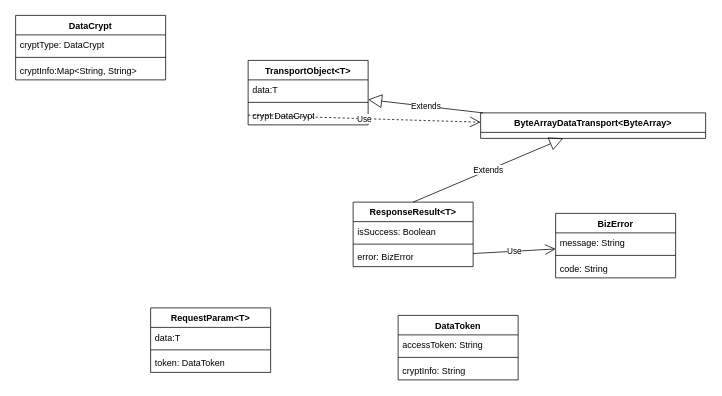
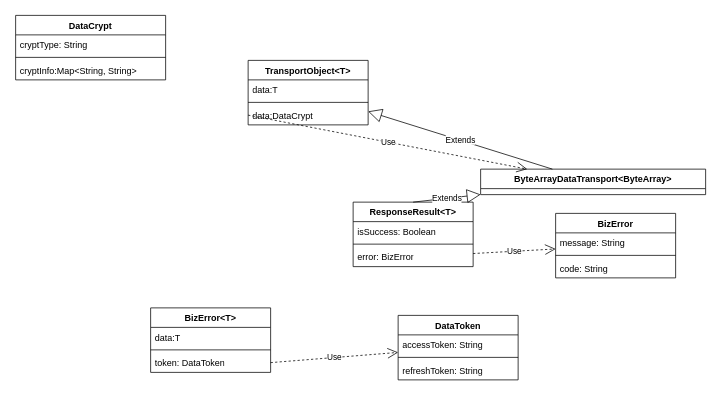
- <mxCell id="7" value="cryptType: DataCrypt" style="text;strokeColor=none;fillColor=none;align=left;verticalAlign=top;spacingLeft=4;spacingRight=4;overflow=hidden;rotatable=0;points=[[0,0.5],[1,0.5]];portConstraint=eastwest;whiteSpace=wrap;html=1;" vertex="1" parent="6"><mxGeometry y="26" width="200" height="26" as="geometry" /></mxCell>
+ <mxCell id="7" value="cryptType: String" style="text;strokeColor=none;fillColor=none;align=left;verticalAlign=top;spacingLeft=4;spacingRight=4;overflow=hidden;rotatable=0;points=[[0,0.5],[1,0.5]];portConstraint=eastwest;whiteSpace=wrap;html=1;" vertex="1" parent="6"><mxGeometry y="26" width="200" height="26" as="geometry" /></mxCell>
- <mxCell id="5" value="crypt:DataCrypt" style="text;strokeColor=none;fillColor=none;align=left;verticalAlign=top;spacingLeft=4;spacingRight=4;overflow=hidden;rotatable=0;points=[[0,0.5],[1,0.5]];portConstraint=eastwest;whiteSpace=wrap;html=1;" vertex="1" parent="2"><mxGeometry y="60" width="160" height="26" as="geometry" /></mxCell>
+ <mxCell id="5" value="data:DataCrypt" style="text;strokeColor=none;fillColor=none;align=left;verticalAlign=top;spacingLeft=4;spacingRight=4;overflow=hidden;rotatable=0;points=[[0,0.5],[1,0.5]];portConstraint=eastwest;whiteSpace=wrap;html=1;" vertex="1" parent="2"><mxGeometry y="60" width="160" height="26" as="geometry" /></mxCell>
- <mxCell id="18" value="ByteArrayDataTransport&amp;lt;ByteArray&amp;gt;" style="swimlane;fontStyle=1;align=center;verticalAlign=top;childLayout=stackLayout;horizontal=1;startSize=26;horizontalStack=0;resizeParent=1;resizeParentMax=0;resizeLast=0;collapsible=1;marginBottom=0;whiteSpace=wrap;html=1;" vertex="1" parent="1"><mxGeometry x="640" y="150" width="300" height="34" as="geometry" /></mxCell>
+ <mxCell id="18" value="ByteArrayDataTransport&amp;lt;ByteArray&amp;gt;" style="swimlane;fontStyle=1;align=center;verticalAlign=top;childLayout=stackLayout;horizontal=1;startSize=26;horizontalStack=0;resizeParent=1;resizeParentMax=0;resizeLast=0;collapsible=1;marginBottom=0;whiteSpace=wrap;html=1;" vertex="1" parent="1"><mxGeometry x="640" y="225" width="300" height="34" as="geometry" /></mxCell>
- <mxCell id="26" value="Use" style="endArrow=open;endSize=12;dashed=0;html=1;rounded=0;" edge="1" parent="1" source="13" target="19"><mxGeometry width="160" relative="1" as="geometry"><mxPoint x="430" y="133" as="sourcePoint" /><mxPoint x="230" y="93" as="targetPoint" /></mxGeometry></mxCell>
+ <mxCell id="26" value="Use" style="endArrow=open;endSize=12;dashed=1;html=1;rounded=0;" edge="1" parent="1" source="13" target="19"><mxGeometry width="160" relative="1" as="geometry"><mxPoint x="430" y="133" as="sourcePoint" /><mxPoint x="230" y="93" as="targetPoint" /></mxGeometry></mxCell>
- <mxCell id="14" value="RequestParam&amp;lt;T&amp;gt;" style="swimlane;fontStyle=1;align=center;verticalAlign=top;childLayout=stackLayout;horizontal=1;startSize=26;horizontalStack=0;resizeParent=1;resizeParentMax=0;resizeLast=0;collapsible=1;marginBottom=0;whiteSpace=wrap;html=1;" vertex="1" parent="1"><mxGeometry x="200" y="410" width="160" height="86" as="geometry" /></mxCell>
+ <mxCell id="14" value="BizError&amp;lt;T&amp;gt;" style="swimlane;fontStyle=1;align=center;verticalAlign=top;childLayout=stackLayout;horizontal=1;startSize=26;horizontalStack=0;resizeParent=1;resizeParentMax=0;resizeLast=0;collapsible=1;marginBottom=0;whiteSpace=wrap;html=1;" vertex="1" parent="1"><mxGeometry x="200" y="410" width="160" height="86" as="geometry" /></mxCell>
+ <mxCell id="31" value="Use" style="endArrow=open;endSize=12;dashed=1;html=1;rounded=0;exitX=1;exitY=0.5;exitDx=0;exitDy=0;" edge="1" parent="1" source="17" target="27"><mxGeometry width="160" relative="1" as="geometry"><mxPoint x="640" y="348" as="sourcePoint" /><mxPoint x="750" y="341" as="targetPoint" /></mxGeometry></mxCell>
- <mxCell id="30" value="cryptInfo: String" style="text;strokeColor=none;fillColor=none;align=left;verticalAlign=top;spacingLeft=4;spacingRight=4;overflow=hidden;rotatable=0;points=[[0,0.5],[1,0.5]];portConstraint=eastwest;whiteSpace=wrap;html=1;" vertex="1" parent="27"><mxGeometry y="60" width="160" height="26" as="geometry" /></mxCell>
+ <mxCell id="30" value="refreshToken: String" style="text;strokeColor=none;fillColor=none;align=left;verticalAlign=top;spacingLeft=4;spacingRight=4;overflow=hidden;rotatable=0;points=[[0,0.5],[1,0.5]];portConstraint=eastwest;whiteSpace=wrap;html=1;" vertex="1" parent="27"><mxGeometry y="60" width="160" height="26" as="geometry" /></mxCell>
